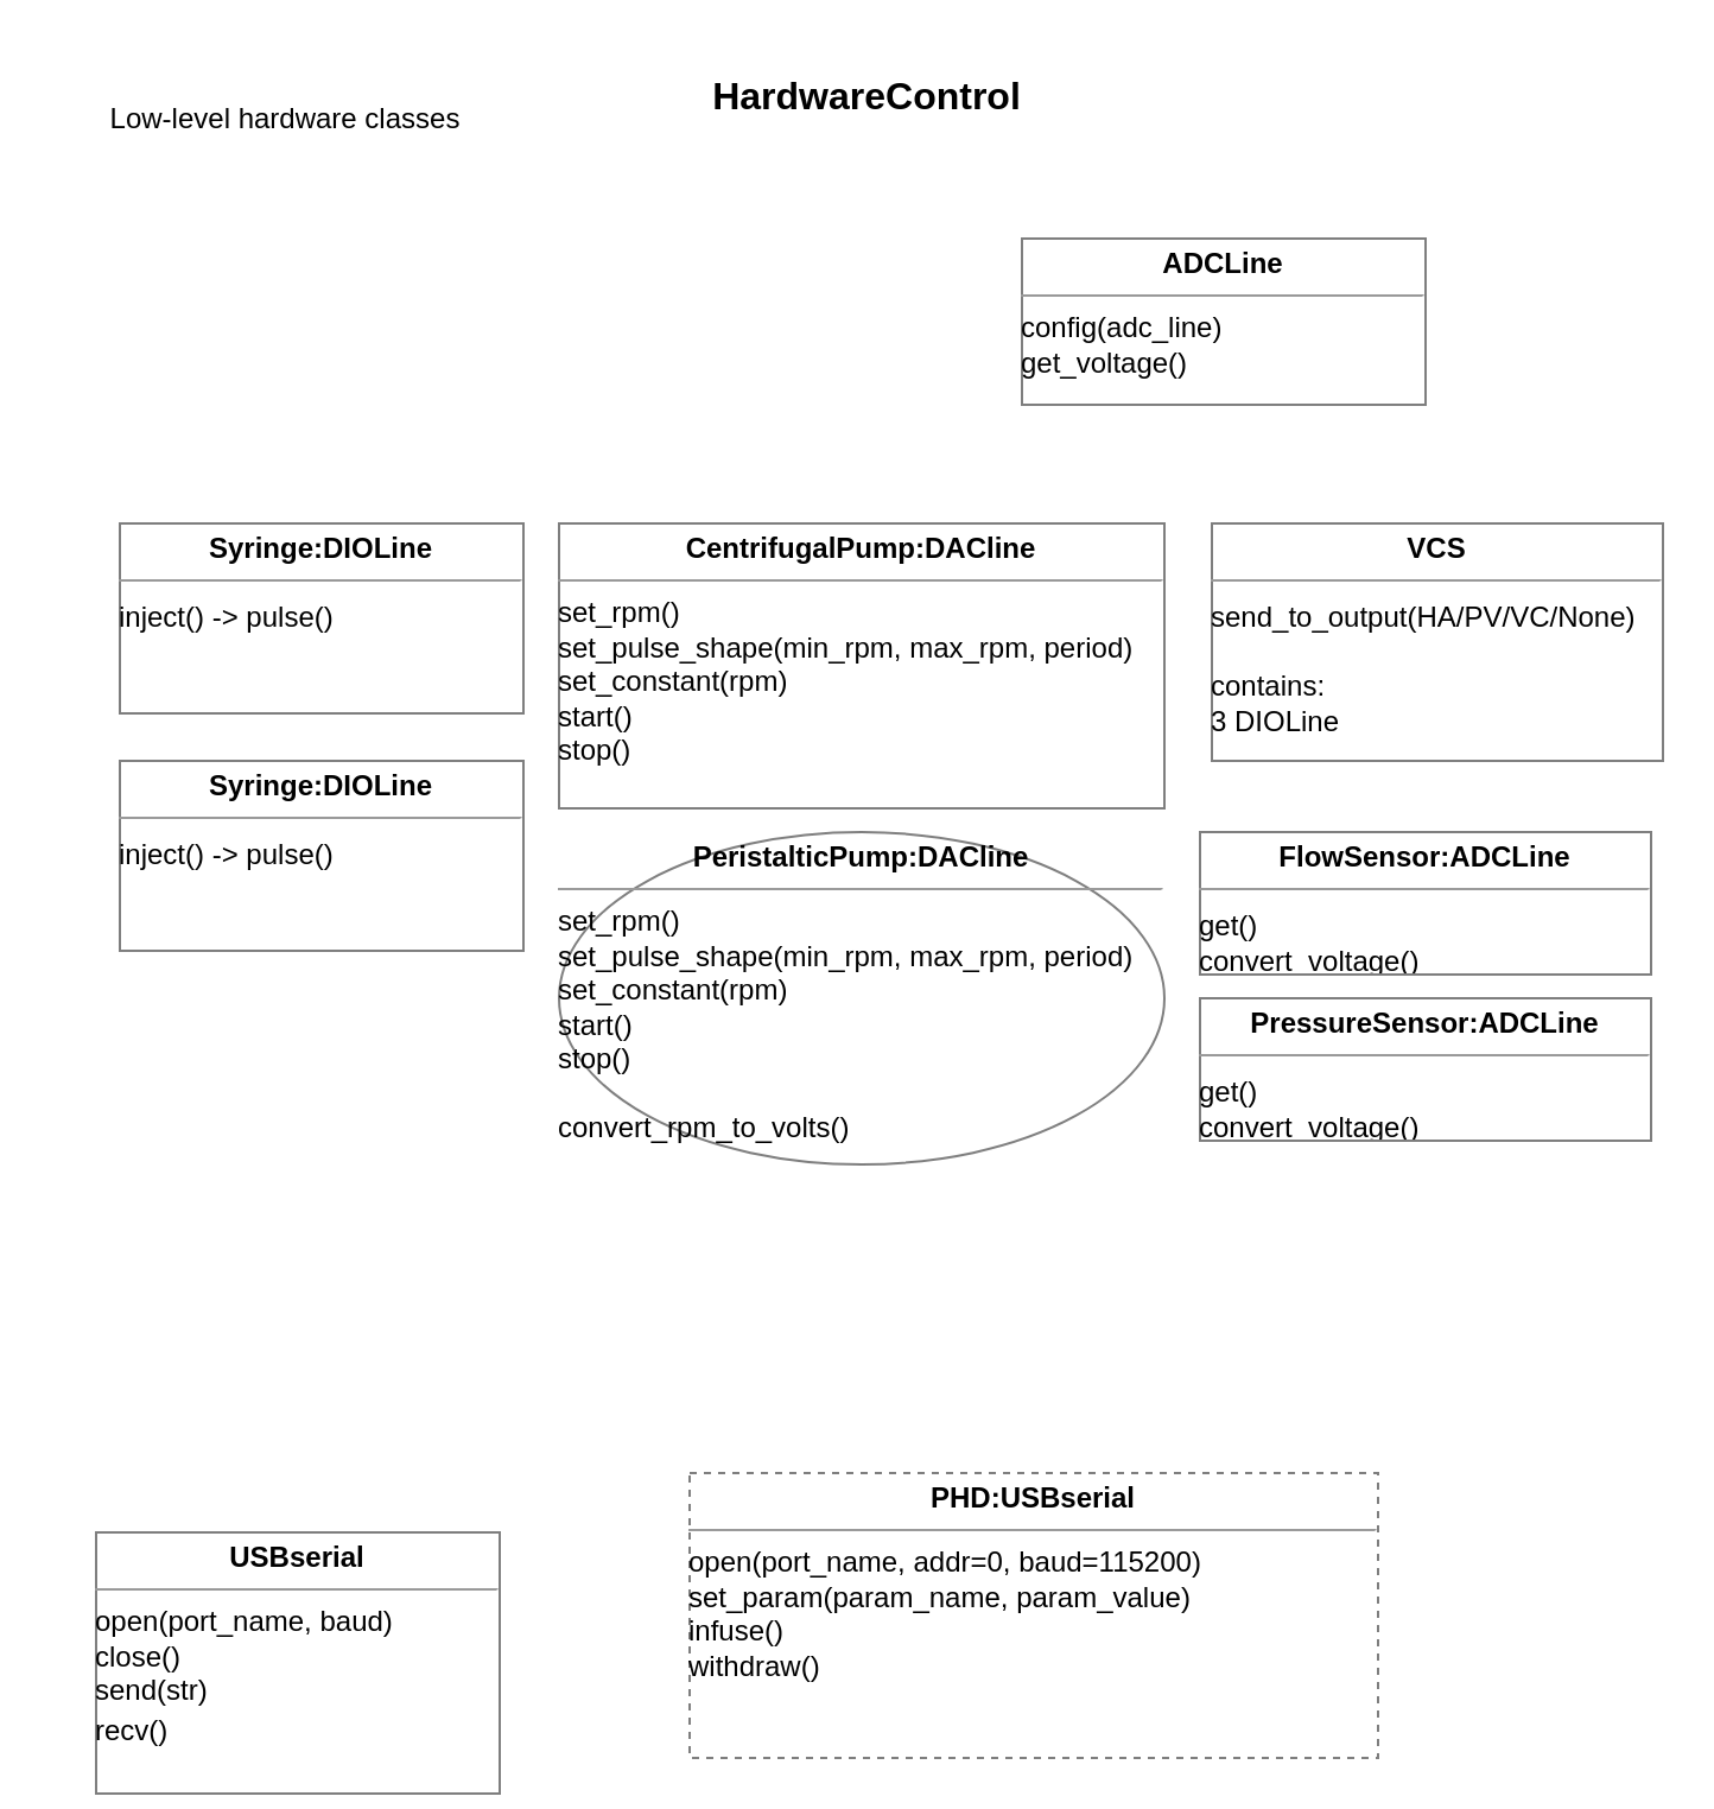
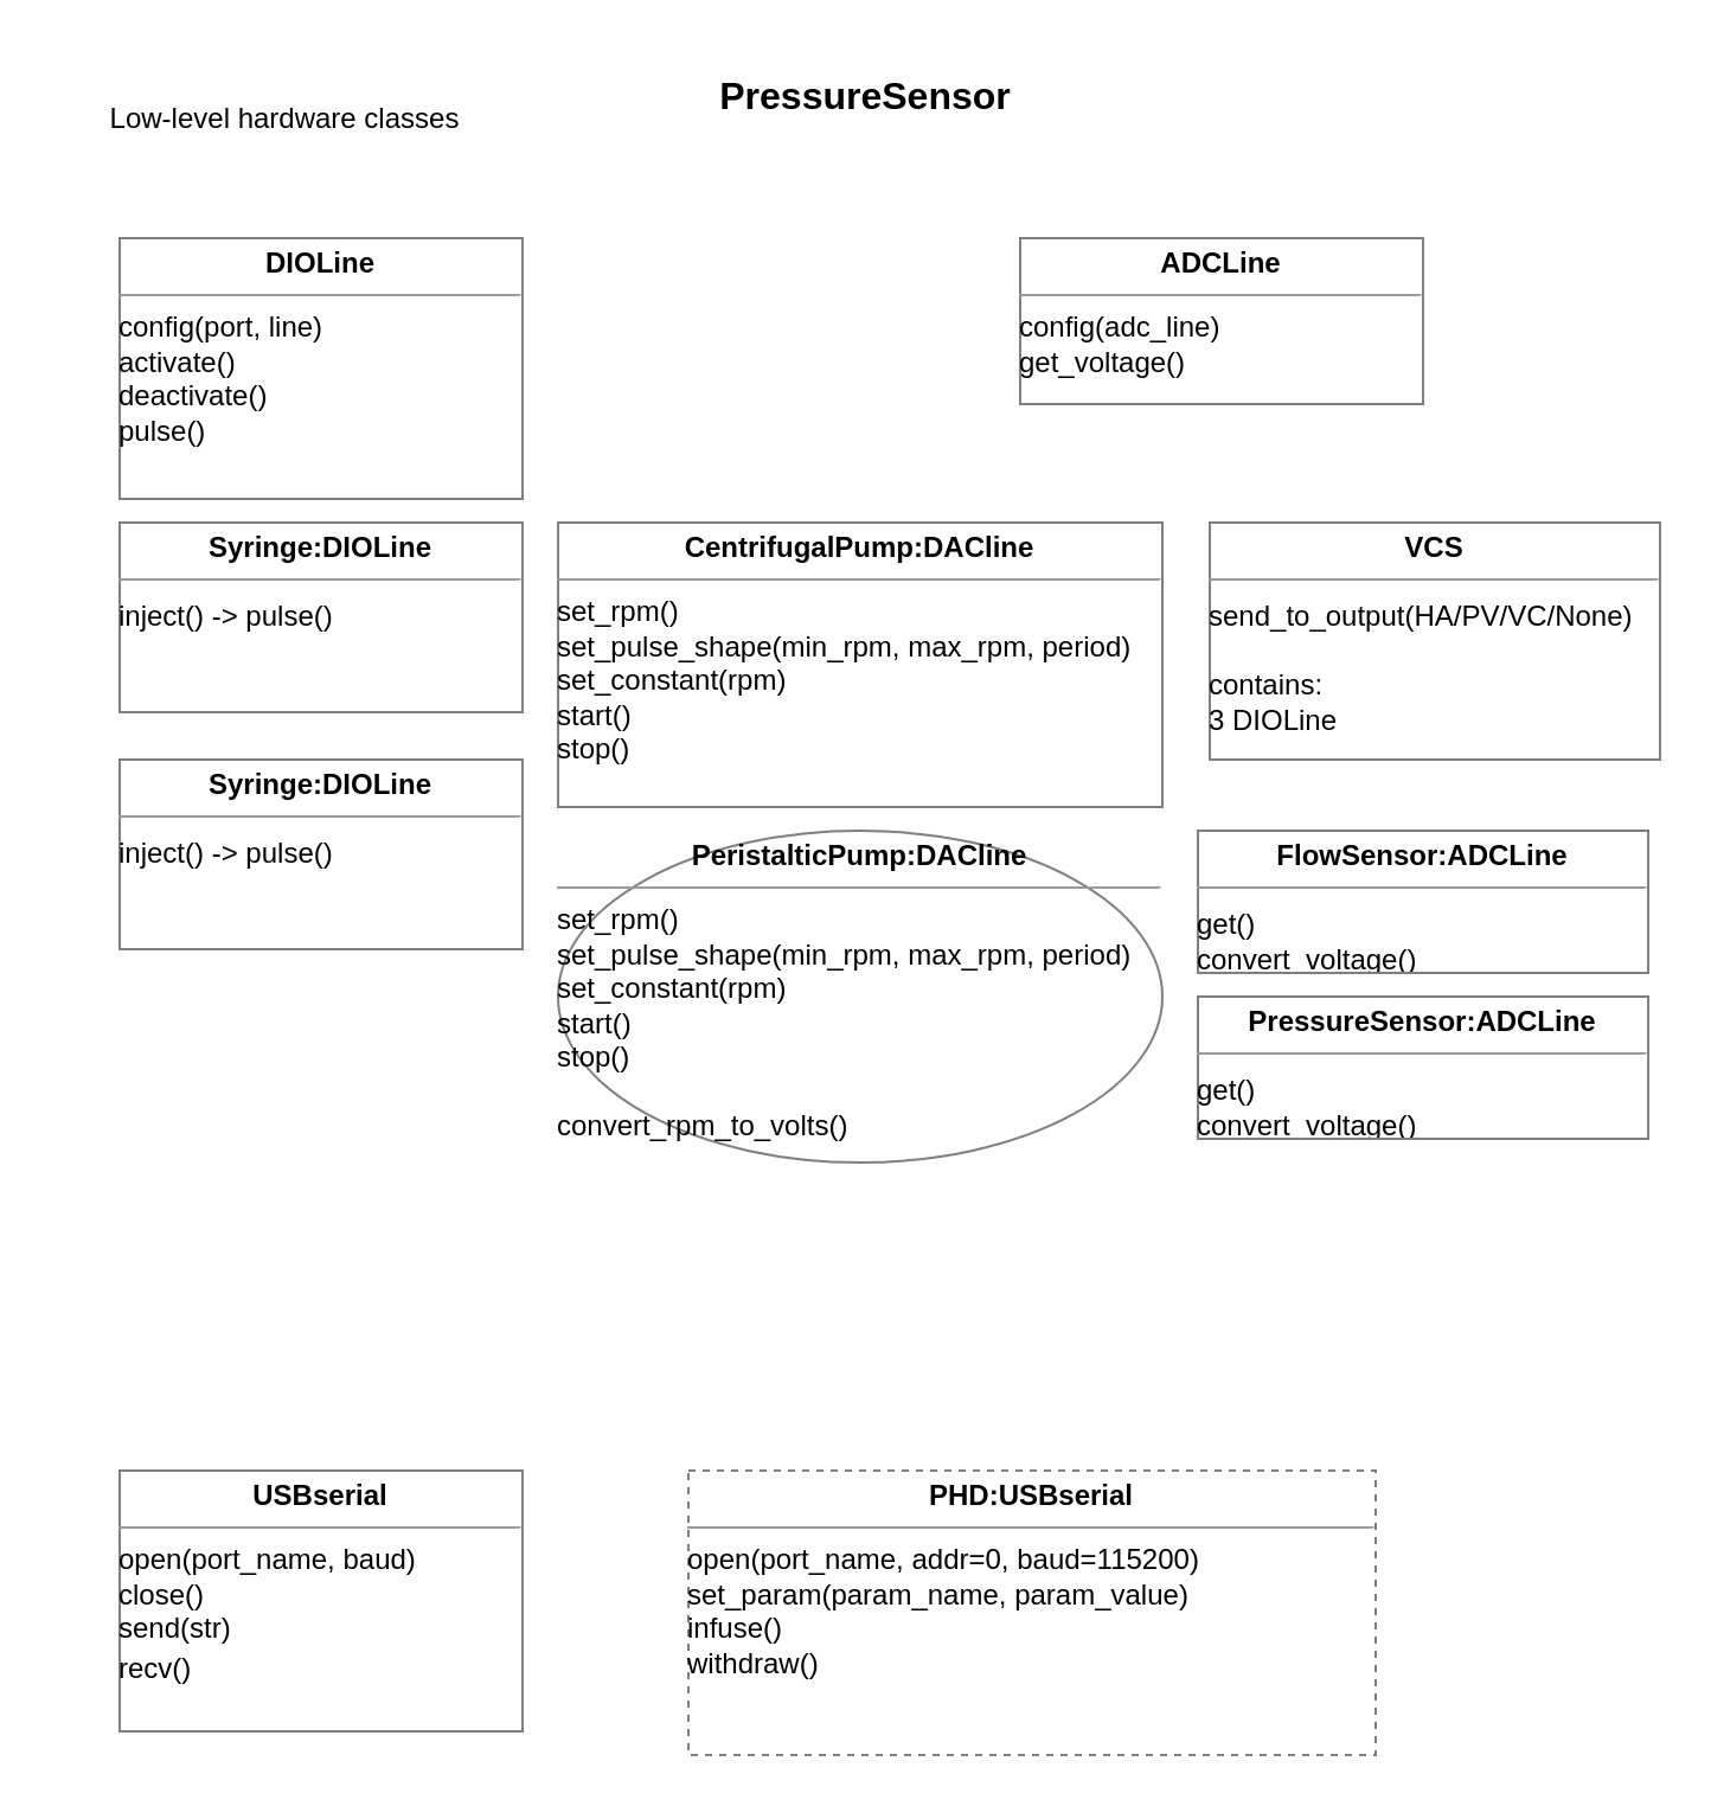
- <mxCell id="11" value="&lt;b&gt;&lt;font style=&quot;font-size: 16px&quot;&gt;HardwareControl&lt;/font&gt;&lt;/b&gt;" style="text;html=1;strokeColor=none;fillColor=none;align=center;verticalAlign=middle;whiteSpace=wrap;rounded=0;labelBackgroundColor=none;fontSize=12;fontColor=#000000;opacity=50;" vertex="1" parent="1"><mxGeometry x="270" width="190" height="40" as="geometry" y="20" /></mxCell>
+ <mxCell id="11" value="&lt;b&gt;&lt;font style=&quot;font-size: 16px&quot;&gt;PressureSensor&lt;/font&gt;&lt;/b&gt;" style="text;html=1;strokeColor=none;fillColor=none;align=center;verticalAlign=middle;whiteSpace=wrap;rounded=0;labelBackgroundColor=none;fontSize=12;fontColor=#000000;opacity=50;" vertex="1" parent="1"><mxGeometry x="270" width="190" height="40" as="geometry" y="20" /></mxCell>
+ <mxCell id="3" value="&lt;p style=&quot;margin: 0px ; margin-top: 4px ; text-align: center&quot;&gt;&lt;b&gt;DIOLine&lt;/b&gt;&lt;/p&gt;&lt;hr size=&quot;1&quot;&gt;config(port, line)&lt;div style=&quot;height: 2px&quot;&gt;activate()&lt;br&gt;deactivate()&lt;br&gt;pulse()&lt;br&gt;&lt;br&gt;&lt;br&gt;&lt;/div&gt;&lt;div style=&quot;height: 2px&quot;&gt;&lt;br&gt;&lt;/div&gt;" style="verticalAlign=top;align=left;overflow=fill;fontSize=12;fontFamily=Helvetica;html=1;labelBackgroundColor=none;fillColor=#FFFFFF;gradientColor=none;opacity=50;" vertex="1" parent="1"><mxGeometry x="50" y="100" width="170" height="110" as="geometry" /></mxCell>
- <mxCell id="13" value="&lt;p style=&quot;margin: 0px ; margin-top: 4px ; text-align: center&quot;&gt;&lt;b&gt;USBserial&lt;/b&gt;&lt;/p&gt;&lt;hr size=&quot;1&quot;&gt;open(port_name, baud)&lt;br&gt;close()&lt;br&gt;&lt;div style=&quot;height: 2px&quot;&gt;send(str)&lt;/div&gt;&lt;div style=&quot;height: 2px&quot;&gt;&lt;br&gt;recv()&lt;/div&gt;&lt;div style=&quot;height: 2px&quot;&gt;&lt;br&gt;&lt;/div&gt;&lt;div style=&quot;height: 2px&quot;&gt;&lt;br&gt;&lt;/div&gt;" style="verticalAlign=top;align=left;overflow=fill;fontSize=12;fontFamily=Helvetica;html=1;labelBackgroundColor=none;fillColor=#FFFFFF;gradientColor=none;opacity=50;" vertex="1" parent="1"><mxGeometry x="40" y="645" width="170" height="110" as="geometry" /></mxCell>
+ <mxCell id="13" value="&lt;p style=&quot;margin: 0px ; margin-top: 4px ; text-align: center&quot;&gt;&lt;b&gt;USBserial&lt;/b&gt;&lt;/p&gt;&lt;hr size=&quot;1&quot;&gt;open(port_name, baud)&lt;br&gt;close()&lt;br&gt;&lt;div style=&quot;height: 2px&quot;&gt;send(str)&lt;/div&gt;&lt;div style=&quot;height: 2px&quot;&gt;&lt;br&gt;recv()&lt;/div&gt;&lt;div style=&quot;height: 2px&quot;&gt;&lt;br&gt;&lt;/div&gt;&lt;div style=&quot;height: 2px&quot;&gt;&lt;br&gt;&lt;/div&gt;" style="verticalAlign=top;align=left;overflow=fill;fontSize=12;fontFamily=Helvetica;html=1;labelBackgroundColor=none;fillColor=#FFFFFF;gradientColor=none;opacity=50;" vertex="1" parent="1"><mxGeometry x="50" y="620" width="170" height="110" as="geometry" /></mxCell>
